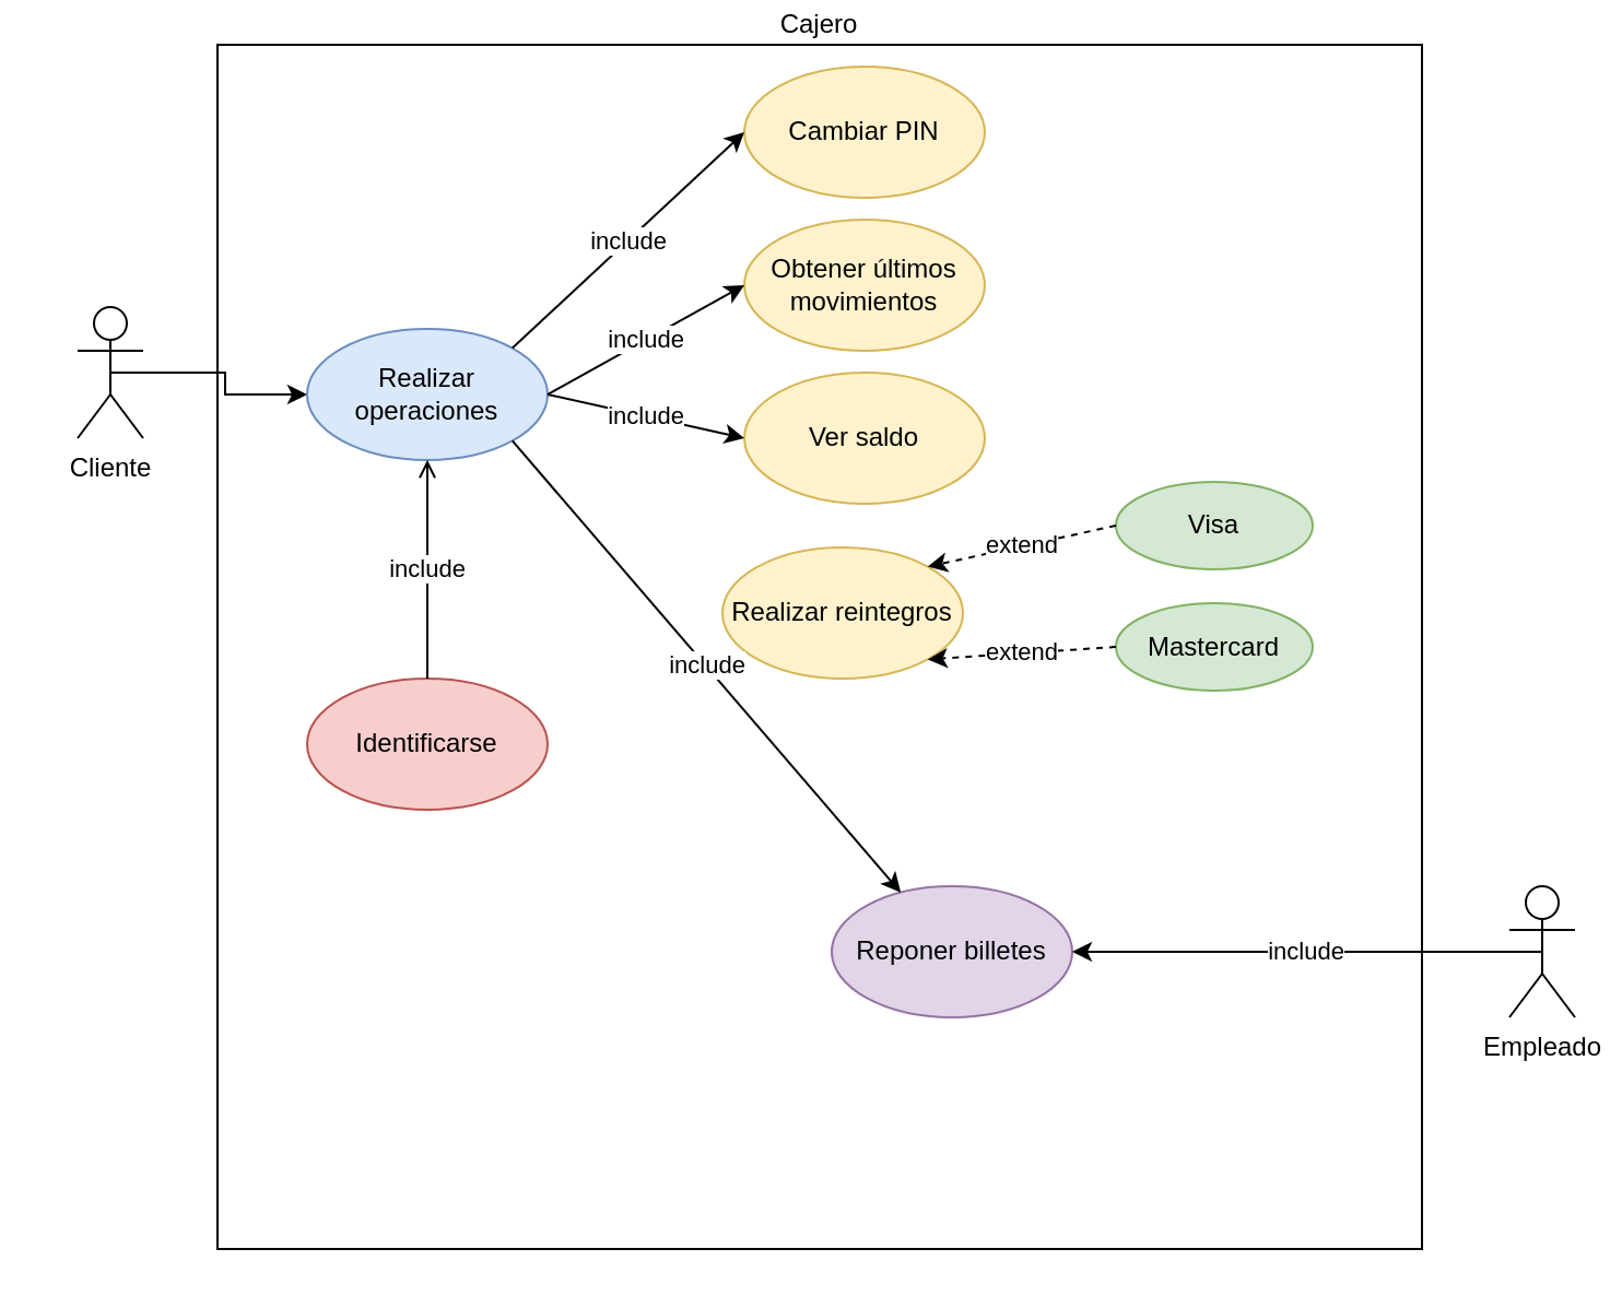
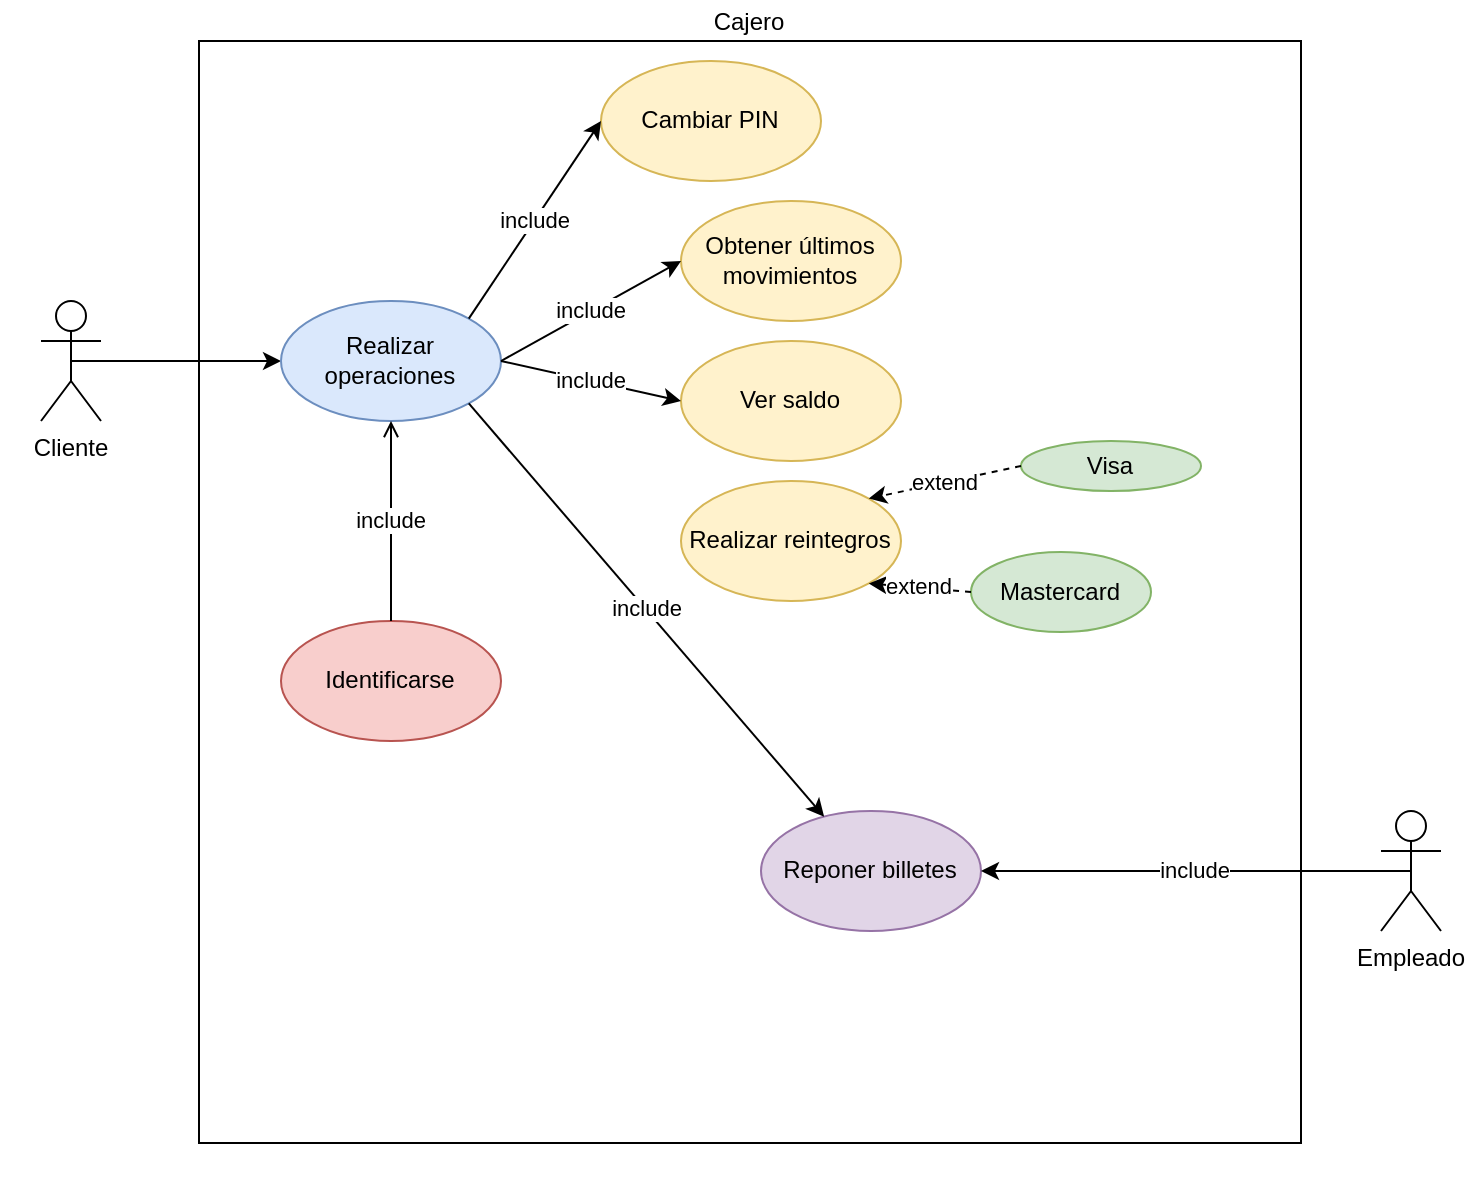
- <mxCell id="8" value="Cambiar PIN" style="ellipse;whiteSpace=wrap;html=1;fillColor=#fff2cc;strokeColor=#d6b656;" vertex="1" parent="1"><mxGeometry x="340" y="30" width="110" height="60" as="geometry" /></mxCell>
+ <mxCell id="8" value="Cambiar PIN" style="ellipse;whiteSpace=wrap;html=1;fillColor=#fff2cc;strokeColor=#d6b656;" vertex="1" parent="1"><mxGeometry x="300" y="30" width="110" height="60" as="geometry" /></mxCell>
- <mxCell id="4" value="&lt;div&gt;Cliente&lt;/div&gt;&lt;div&gt;&lt;br&gt;&lt;/div&gt;" style="shape=umlActor;verticalLabelPosition=bottom;verticalAlign=top;html=1;outlineConnect=0;fillColor=none;" vertex="1" parent="1"><mxGeometry x="35" y="140" width="30" height="60" as="geometry" /></mxCell>
+ <mxCell id="4" value="&lt;div&gt;Cliente&lt;/div&gt;&lt;div&gt;&lt;br&gt;&lt;/div&gt;" style="shape=umlActor;verticalLabelPosition=bottom;verticalAlign=top;html=1;outlineConnect=0;fillColor=none;" vertex="1" parent="1"><mxGeometry x="20" y="150" width="30" height="60" as="geometry" /></mxCell>
- <mxCell id="19" value="Visa" style="ellipse;whiteSpace=wrap;html=1;fillColor=#d5e8d4;strokeColor=#82b366;" vertex="1" parent="1"><mxGeometry x="510" y="220" width="90" height="40" as="geometry" /></mxCell>
+ <mxCell id="19" value="Visa" style="ellipse;whiteSpace=wrap;html=1;fillColor=#d5e8d4;strokeColor=#82b366;" vertex="1" parent="1"><mxGeometry x="510" y="220" width="90" height="25" as="geometry" /></mxCell>
- <mxCell id="11" value="Realizar reintegros" style="ellipse;whiteSpace=wrap;html=1;fillColor=#fff2cc;strokeColor=#d6b656;" vertex="1" parent="1"><mxGeometry x="330" y="250" width="110" height="60" as="geometry" /></mxCell>
+ <mxCell id="11" value="Realizar reintegros" style="ellipse;whiteSpace=wrap;html=1;fillColor=#fff2cc;strokeColor=#d6b656;" vertex="1" parent="1"><mxGeometry x="340" y="240" width="110" height="60" as="geometry" /></mxCell>
- <mxCell id="20" value="Mastercard" style="ellipse;whiteSpace=wrap;html=1;fillColor=#d5e8d4;strokeColor=#82b366;" vertex="1" parent="1"><mxGeometry x="510" y="275.5" width="90" height="40" as="geometry" /></mxCell>
+ <mxCell id="20" value="Mastercard" style="ellipse;whiteSpace=wrap;html=1;fillColor=#d5e8d4;strokeColor=#82b366;" vertex="1" parent="1"><mxGeometry x="485" y="275.5" width="90" height="40" as="geometry" /></mxCell>
